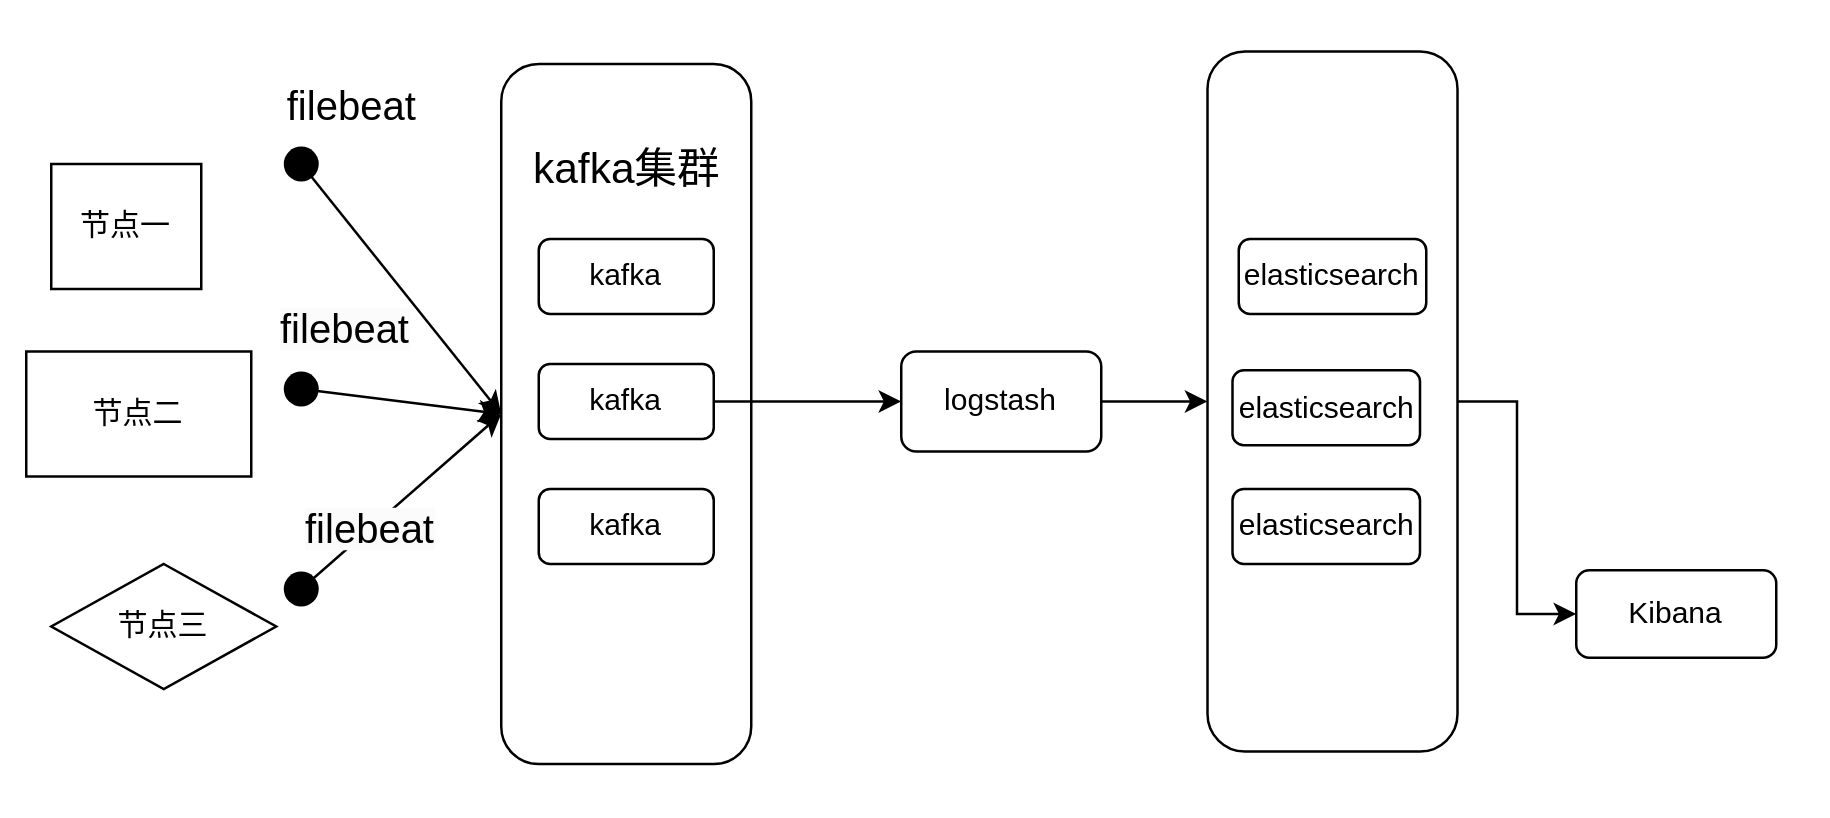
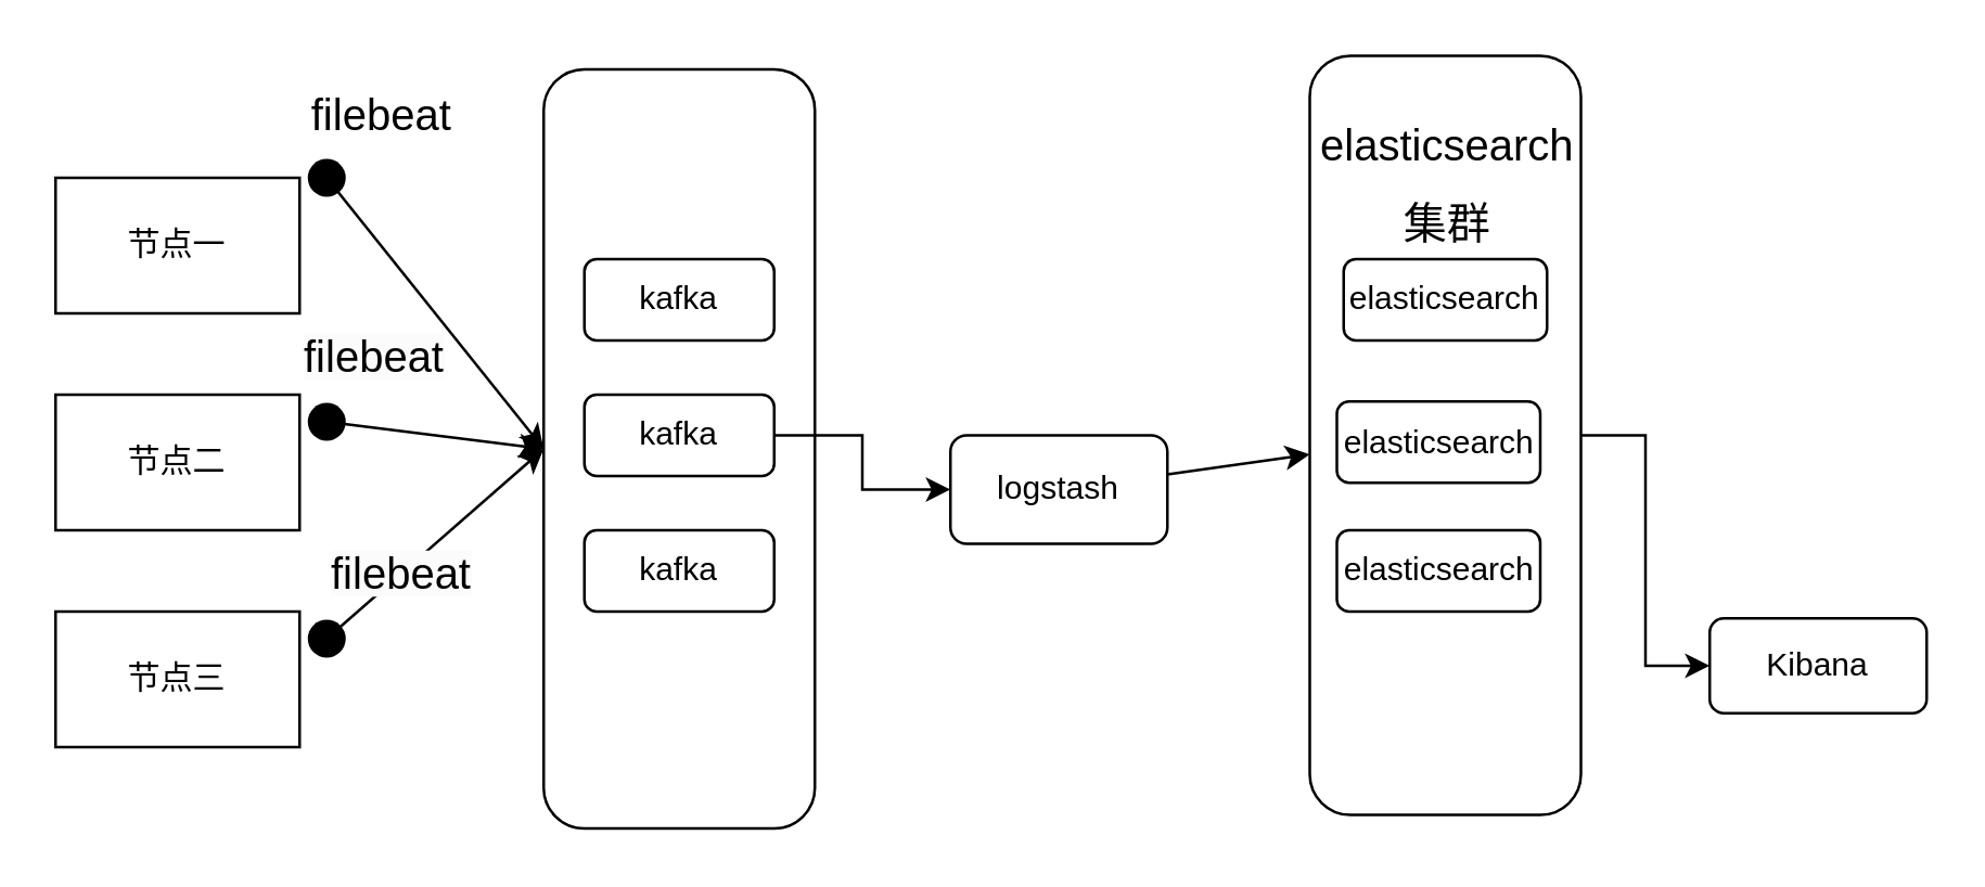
- <mxCell id="16" value="&lt;span style=&quot;font-weight: normal;&quot;&gt;&lt;font style=&quot;font-size: 17px;&quot;&gt;kafka集群&lt;/font&gt;&lt;/span&gt;" style="text;strokeColor=none;fillColor=none;html=1;fontSize=24;fontStyle=1;verticalAlign=middle;align=center;" vertex="1" parent="1"><mxGeometry x="200" y="45" width="100" height="40" as="geometry" /></mxCell>
+ <mxCell id="25" value="&lt;span style=&quot;font-weight: normal; font-size: 16px;&quot;&gt;&lt;font style=&quot;font-size: 16px;&quot;&gt;elasticsearch&lt;br&gt;集群&lt;/font&gt;&lt;/span&gt;" style="text;strokeColor=none;fillColor=none;html=1;fontSize=24;fontStyle=1;verticalAlign=middle;align=center;" vertex="1" parent="1"><mxGeometry x="483" y="45" width="100" height="40" as="geometry" /></mxCell>
- <mxCell id="2" value="节点一" style="rounded=0;whiteSpace=wrap;html=1;" vertex="1" parent="1"><mxGeometry x="20" y="65" width="60" height="50" as="geometry" /></mxCell>
+ <mxCell id="2" value="节点一" style="rounded=0;whiteSpace=wrap;html=1;" vertex="1" parent="1"><mxGeometry x="20" y="65" width="90" height="50" as="geometry" /></mxCell>
- <mxCell id="18" value="logstash" style="rounded=1;whiteSpace=wrap;html=1;" vertex="1" parent="1"><mxGeometry x="360" y="140" width="80" height="40" as="geometry" /></mxCell>
+ <mxCell id="18" value="logstash" style="rounded=1;whiteSpace=wrap;html=1;" vertex="1" parent="1"><mxGeometry x="350" y="160" width="80" height="40" as="geometry" /></mxCell>
- <mxCell id="3" value="节点二" style="rounded=0;whiteSpace=wrap;html=1;" vertex="1" parent="1"><mxGeometry x="10" y="140" width="90" height="50" as="geometry" /></mxCell>
+ <mxCell id="3" value="节点二" style="rounded=0;whiteSpace=wrap;html=1;" vertex="1" parent="1"><mxGeometry x="20" y="145" width="90" height="50" as="geometry" /></mxCell>
- <mxCell id="4" value="节点三" style="rhombus;whiteSpace=wrap;html=1;" vertex="1" parent="1"><mxGeometry x="20" y="225" width="90" height="50" as="geometry" /></mxCell>
+ <mxCell id="4" value="节点三" style="rounded=0;whiteSpace=wrap;html=1;" vertex="1" parent="1"><mxGeometry x="20" y="225" width="90" height="50" as="geometry" /></mxCell>
